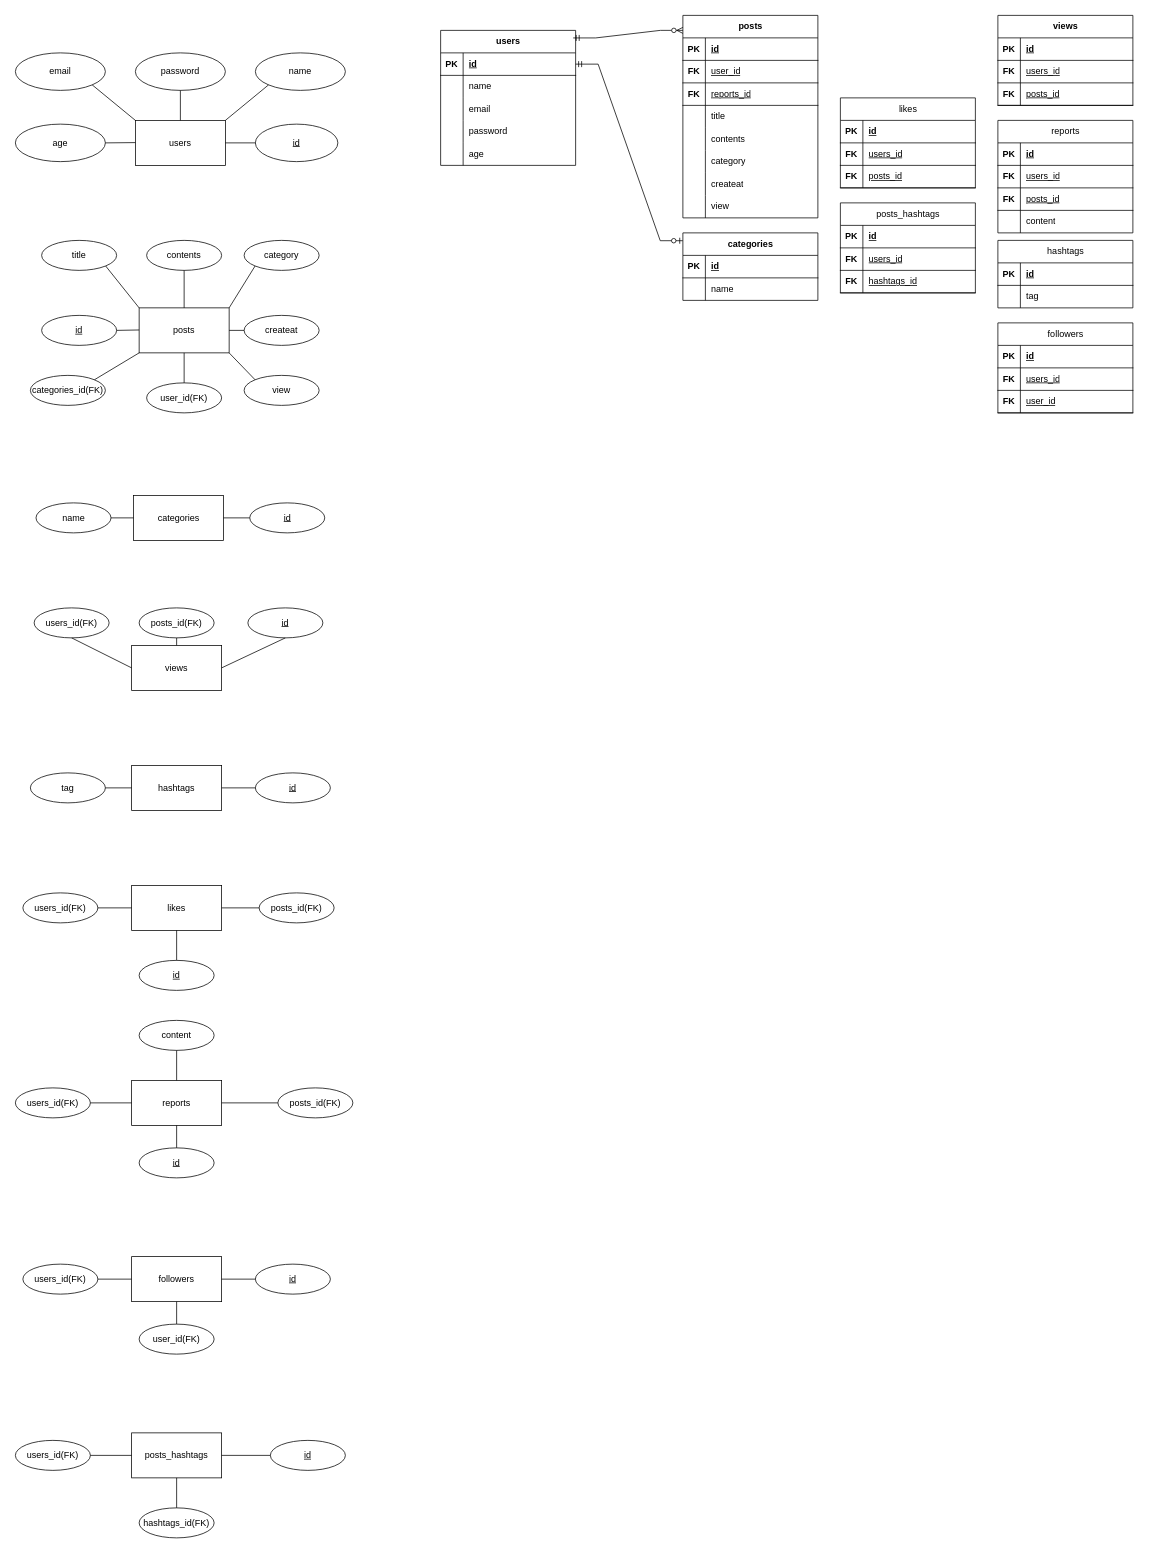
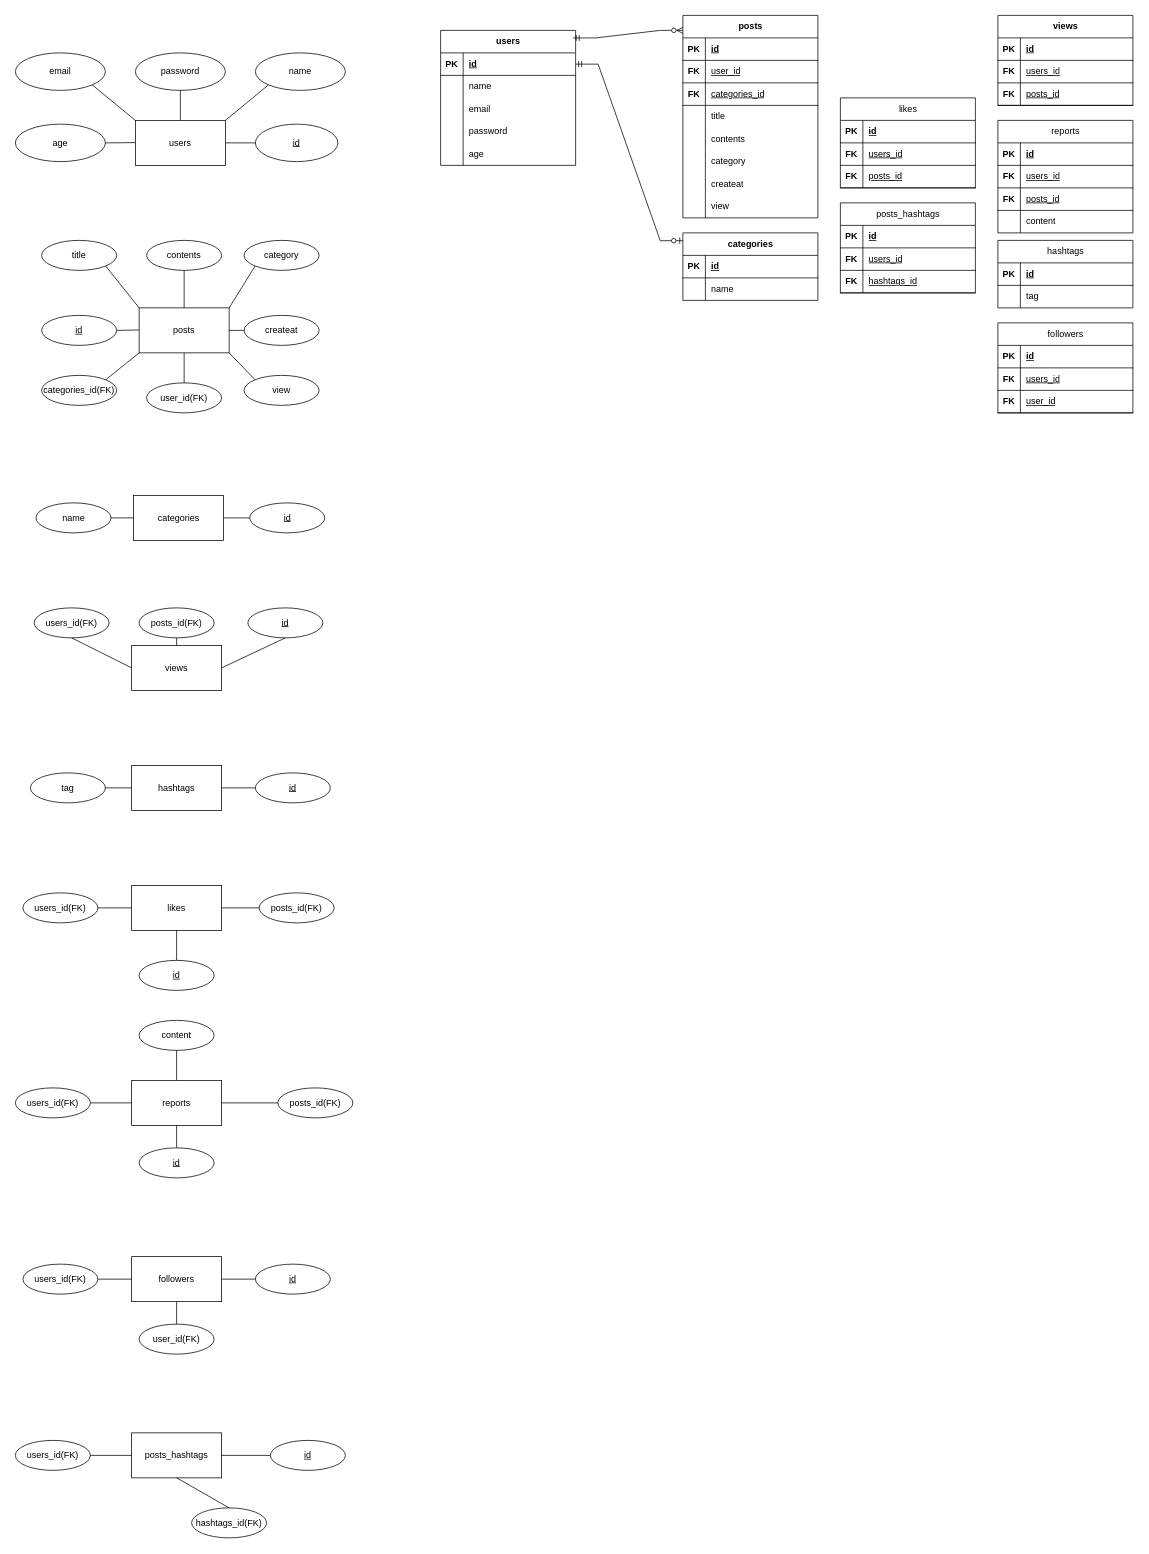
- <mxCell id="61" value="&lt;span style=&quot;font-weight: 400;&quot;&gt;reports_id&lt;/span&gt;" style="shape=partialRectangle;connectable=0;fillColor=none;top=0;left=0;bottom=0;right=0;align=left;spacingLeft=6;fontStyle=5;overflow=hidden;whiteSpace=wrap;html=1;labelBackgroundColor=none;" parent="59" vertex="1"><mxGeometry x="30" width="150" height="30" as="geometry"><mxRectangle width="150" height="30" as="alternateBounds" /></mxGeometry></mxCell>
+ <mxCell id="61" value="&lt;span style=&quot;font-weight: 400;&quot;&gt;categories_id&lt;/span&gt;" style="shape=partialRectangle;connectable=0;fillColor=none;top=0;left=0;bottom=0;right=0;align=left;spacingLeft=6;fontStyle=5;overflow=hidden;whiteSpace=wrap;html=1;labelBackgroundColor=none;" parent="59" vertex="1"><mxGeometry x="30" width="150" height="30" as="geometry"><mxRectangle width="150" height="30" as="alternateBounds" /></mxGeometry></mxCell>
- <mxCell id="39" value="categories_id(FK)" style="ellipse;whiteSpace=wrap;html=1;align=center;labelBackgroundColor=none;" parent="1" vertex="1"><mxGeometry x="40" y="500" width="100" height="40" as="geometry" /></mxCell>
+ <mxCell id="39" value="categories_id(FK)" style="ellipse;whiteSpace=wrap;html=1;align=center;labelBackgroundColor=none;" parent="1" vertex="1"><mxGeometry x="55" y="500" width="100" height="40" as="geometry" /></mxCell>
- <mxCell id="171" value="hashtags_id(FK)" style="ellipse;whiteSpace=wrap;html=1;align=center;labelBackgroundColor=none;" parent="1" vertex="1"><mxGeometry x="185" y="2010" width="100" height="40" as="geometry" /></mxCell>
+ <mxCell id="171" value="hashtags_id(FK)" style="ellipse;whiteSpace=wrap;html=1;align=center;labelBackgroundColor=none;" parent="1" vertex="1"><mxGeometry x="255" y="2010" width="100" height="40" as="geometry" /></mxCell>
